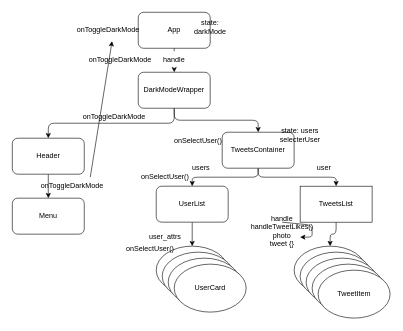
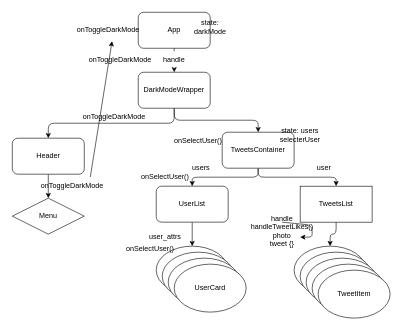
- <mxCell id="9" value="Menu" style="rounded=1;whiteSpace=wrap;html=1;" vertex="1" parent="1"><mxGeometry x="20" y="330" width="120" height="60" as="geometry" /></mxCell>
+ <mxCell id="9" value="Menu" style="rhombus;whiteSpace=wrap;html=1;" vertex="1" parent="1"><mxGeometry x="20" y="330" width="120" height="60" as="geometry" /></mxCell>
